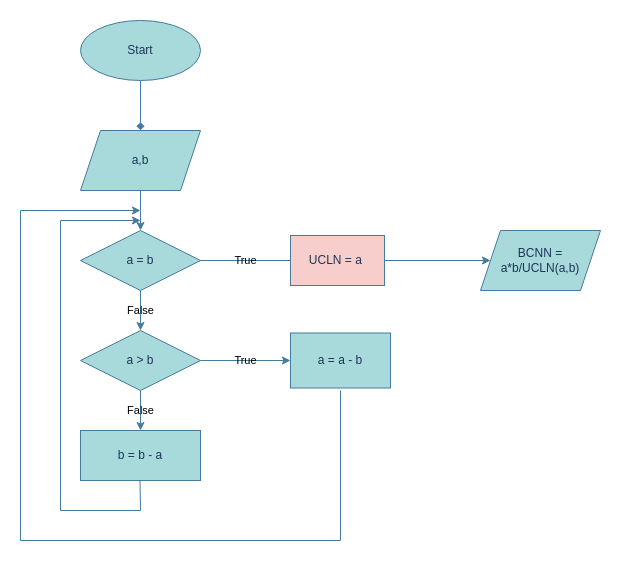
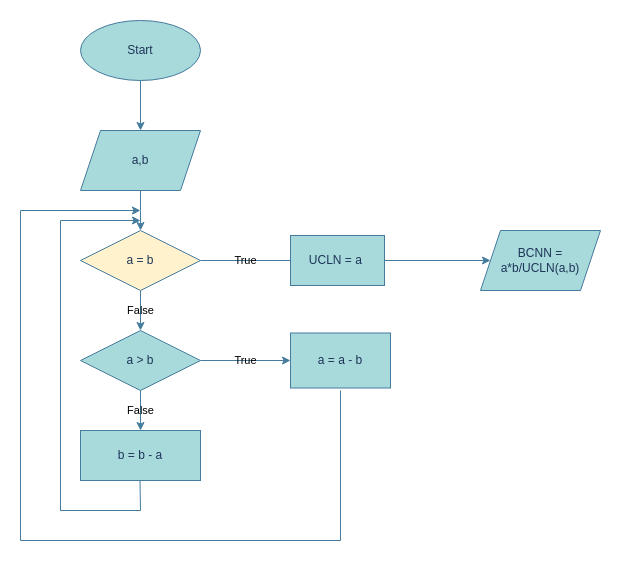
- <mxCell id="2" value="" style="edgeStyle=orthogonalEdgeStyle;rounded=0;orthogonalLoop=1;jettySize=auto;html=1;labelBackgroundColor=none;strokeColor=#457B9D;fontColor=default;endArrow=diamond;" parent="1" source="3" target="6" edge="1"><mxGeometry relative="1" as="geometry" /></mxCell>
+ <mxCell id="2" value="" style="edgeStyle=orthogonalEdgeStyle;rounded=0;orthogonalLoop=1;jettySize=auto;html=1;labelBackgroundColor=none;strokeColor=#457B9D;fontColor=default;" parent="1" source="3" target="6" edge="1"><mxGeometry relative="1" as="geometry" /></mxCell>
- <mxCell id="9" value="a = b" style="rhombus;whiteSpace=wrap;html=1;labelBackgroundColor=none;fillColor=#A8DADC;strokeColor=#457B9D;fontColor=#1D3557;" parent="1" vertex="1"><mxGeometry x="80" y="230" width="120" height="60" as="geometry" /></mxCell>
+ <mxCell id="9" value="a = b" style="rhombus;whiteSpace=wrap;html=1;labelBackgroundColor=none;fillColor=#fff2cc;strokeColor=#457B9D;fontColor=#1D3557;" parent="1" vertex="1"><mxGeometry x="80" y="230" width="120" height="60" as="geometry" /></mxCell>
- <mxCell id="11" value="UCLN = a&amp;nbsp;" style="rounded=0;whiteSpace=wrap;html=1;labelBackgroundColor=none;fillColor=#f8cecc;strokeColor=#457B9D;fontColor=#1D3557;" parent="1" vertex="1"><mxGeometry x="290" y="235" width="94" height="50" as="geometry" /></mxCell>
+ <mxCell id="11" value="UCLN = a&amp;nbsp;" style="rounded=0;whiteSpace=wrap;html=1;labelBackgroundColor=none;fillColor=#A8DADC;strokeColor=#457B9D;fontColor=#1D3557;" parent="1" vertex="1"><mxGeometry x="290" y="235" width="94" height="50" as="geometry" /></mxCell>
